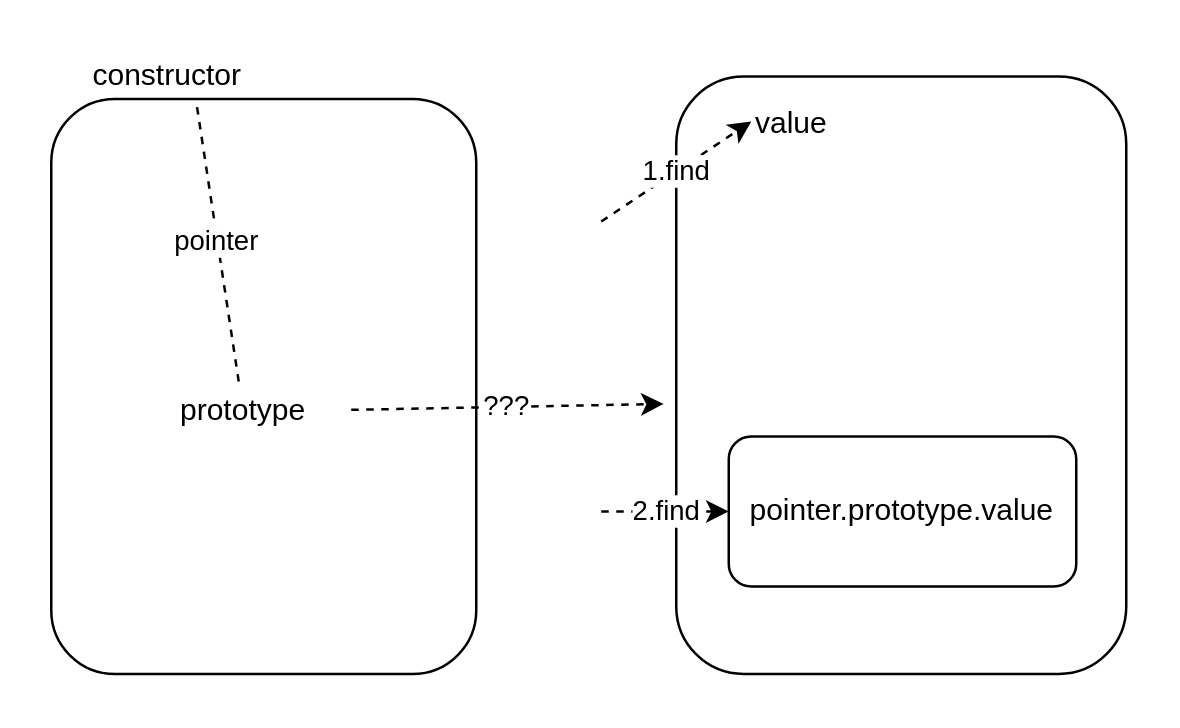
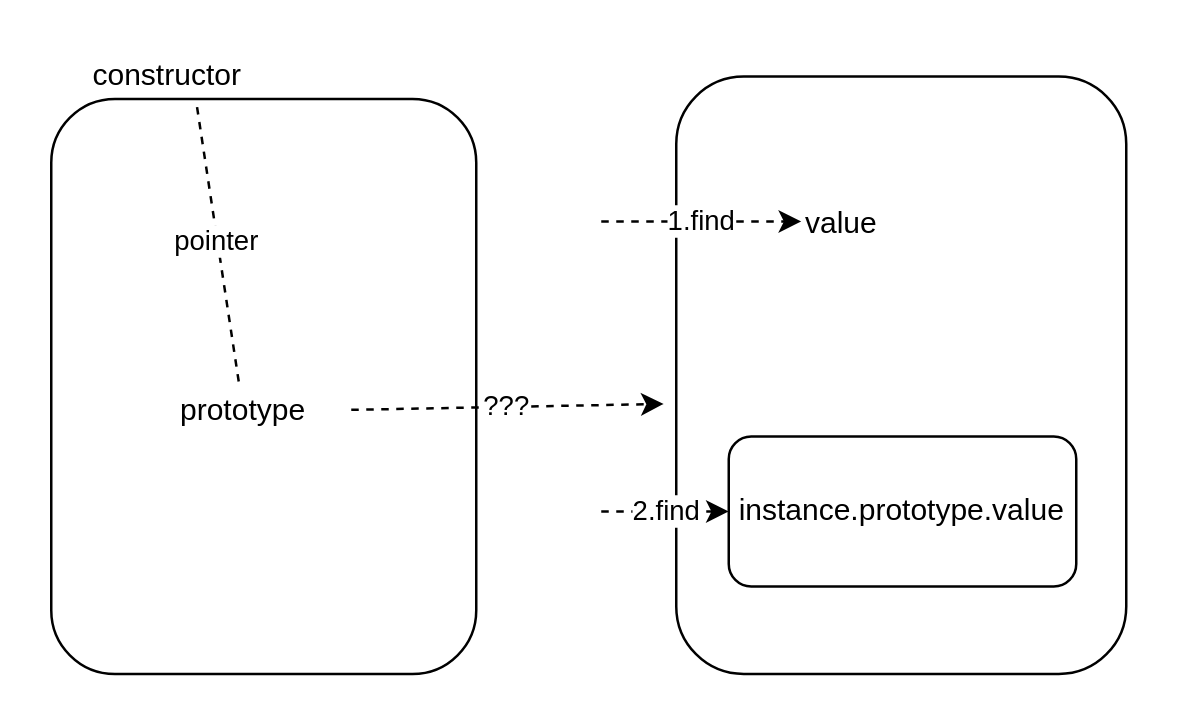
- <mxCell id="7" value="value" style="text;html=1;resizable=0;points=[];autosize=1;align=left;verticalAlign=top;spacingTop=-4;" parent="1" vertex="1"><mxGeometry x="300" y="39" width="40" height="20" as="geometry" /></mxCell>
+ <mxCell id="7" value="value" style="text;html=1;resizable=0;points=[];autosize=1;align=left;verticalAlign=top;spacingTop=-4;" parent="1" vertex="1"><mxGeometry x="320" y="79" width="40" height="20" as="geometry" /></mxCell>
- <mxCell id="8" value="pointer.prototype.value" style="rounded=1;whiteSpace=wrap;html=1;" parent="1" vertex="1"><mxGeometry x="291" y="174" width="139" height="60" as="geometry" /></mxCell>
+ <mxCell id="8" value="instance.prototype.value" style="rounded=1;whiteSpace=wrap;html=1;" parent="1" vertex="1"><mxGeometry x="291" y="174" width="139" height="60" as="geometry" /></mxCell>
